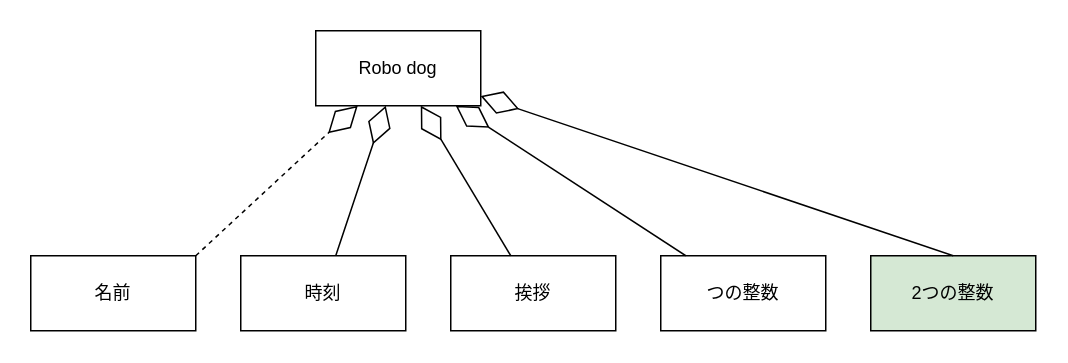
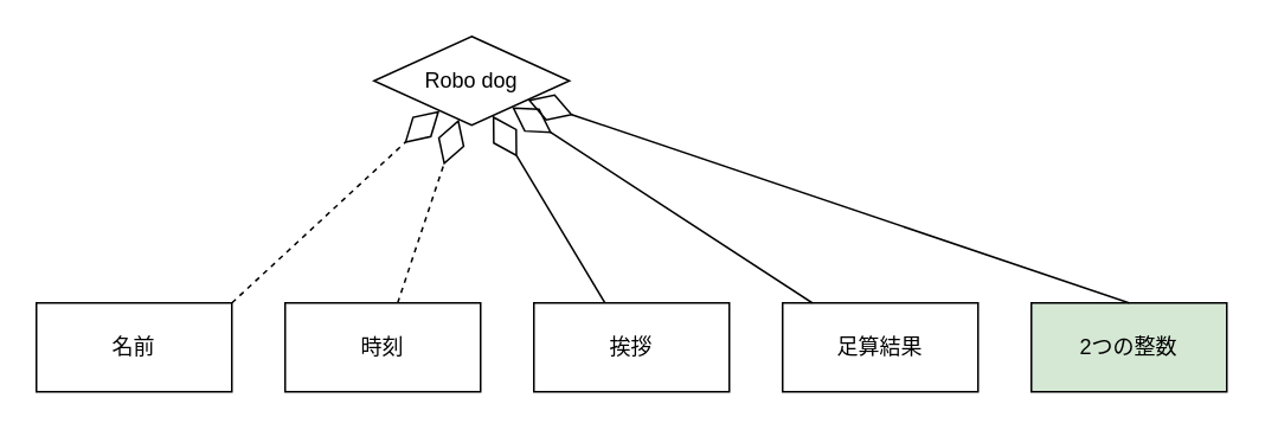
- <mxCell id="3" value="Robo dog" style="html=1;whiteSpace=wrap;" vertex="1" parent="1"><mxGeometry x="210" y="20" width="110" height="50" as="geometry" /></mxCell>
+ <mxCell id="3" value="Robo dog" style="rhombus;html=1;whiteSpace=wrap;" vertex="1" parent="1"><mxGeometry x="210" y="20" width="110" height="50" as="geometry" /></mxCell>
- <mxCell id="6" value="" style="endArrow=diamondThin;endFill=0;endSize=24;html=1;rounded=0;" edge="1" parent="1" source="5" target="3"><mxGeometry width="160" relative="1" as="geometry"><mxPoint x="380" y="340" as="sourcePoint" /><mxPoint x="420" y="200" as="targetPoint" /></mxGeometry></mxCell>
+ <mxCell id="6" value="" style="endArrow=diamondThin;endFill=0;endSize=24;html=1;rounded=0;dashed=1;" edge="1" parent="1" source="5" target="3"><mxGeometry width="160" relative="1" as="geometry"><mxPoint x="380" y="340" as="sourcePoint" /><mxPoint x="420" y="200" as="targetPoint" /></mxGeometry></mxCell>
- <mxCell id="7" value="つの整数" style="html=1;whiteSpace=wrap;" vertex="1" parent="1"><mxGeometry x="440" y="170" width="110" height="50" as="geometry" /></mxCell>
+ <mxCell id="7" value="足算結果" style="html=1;whiteSpace=wrap;" vertex="1" parent="1"><mxGeometry x="440" y="170" width="110" height="50" as="geometry" /></mxCell>
